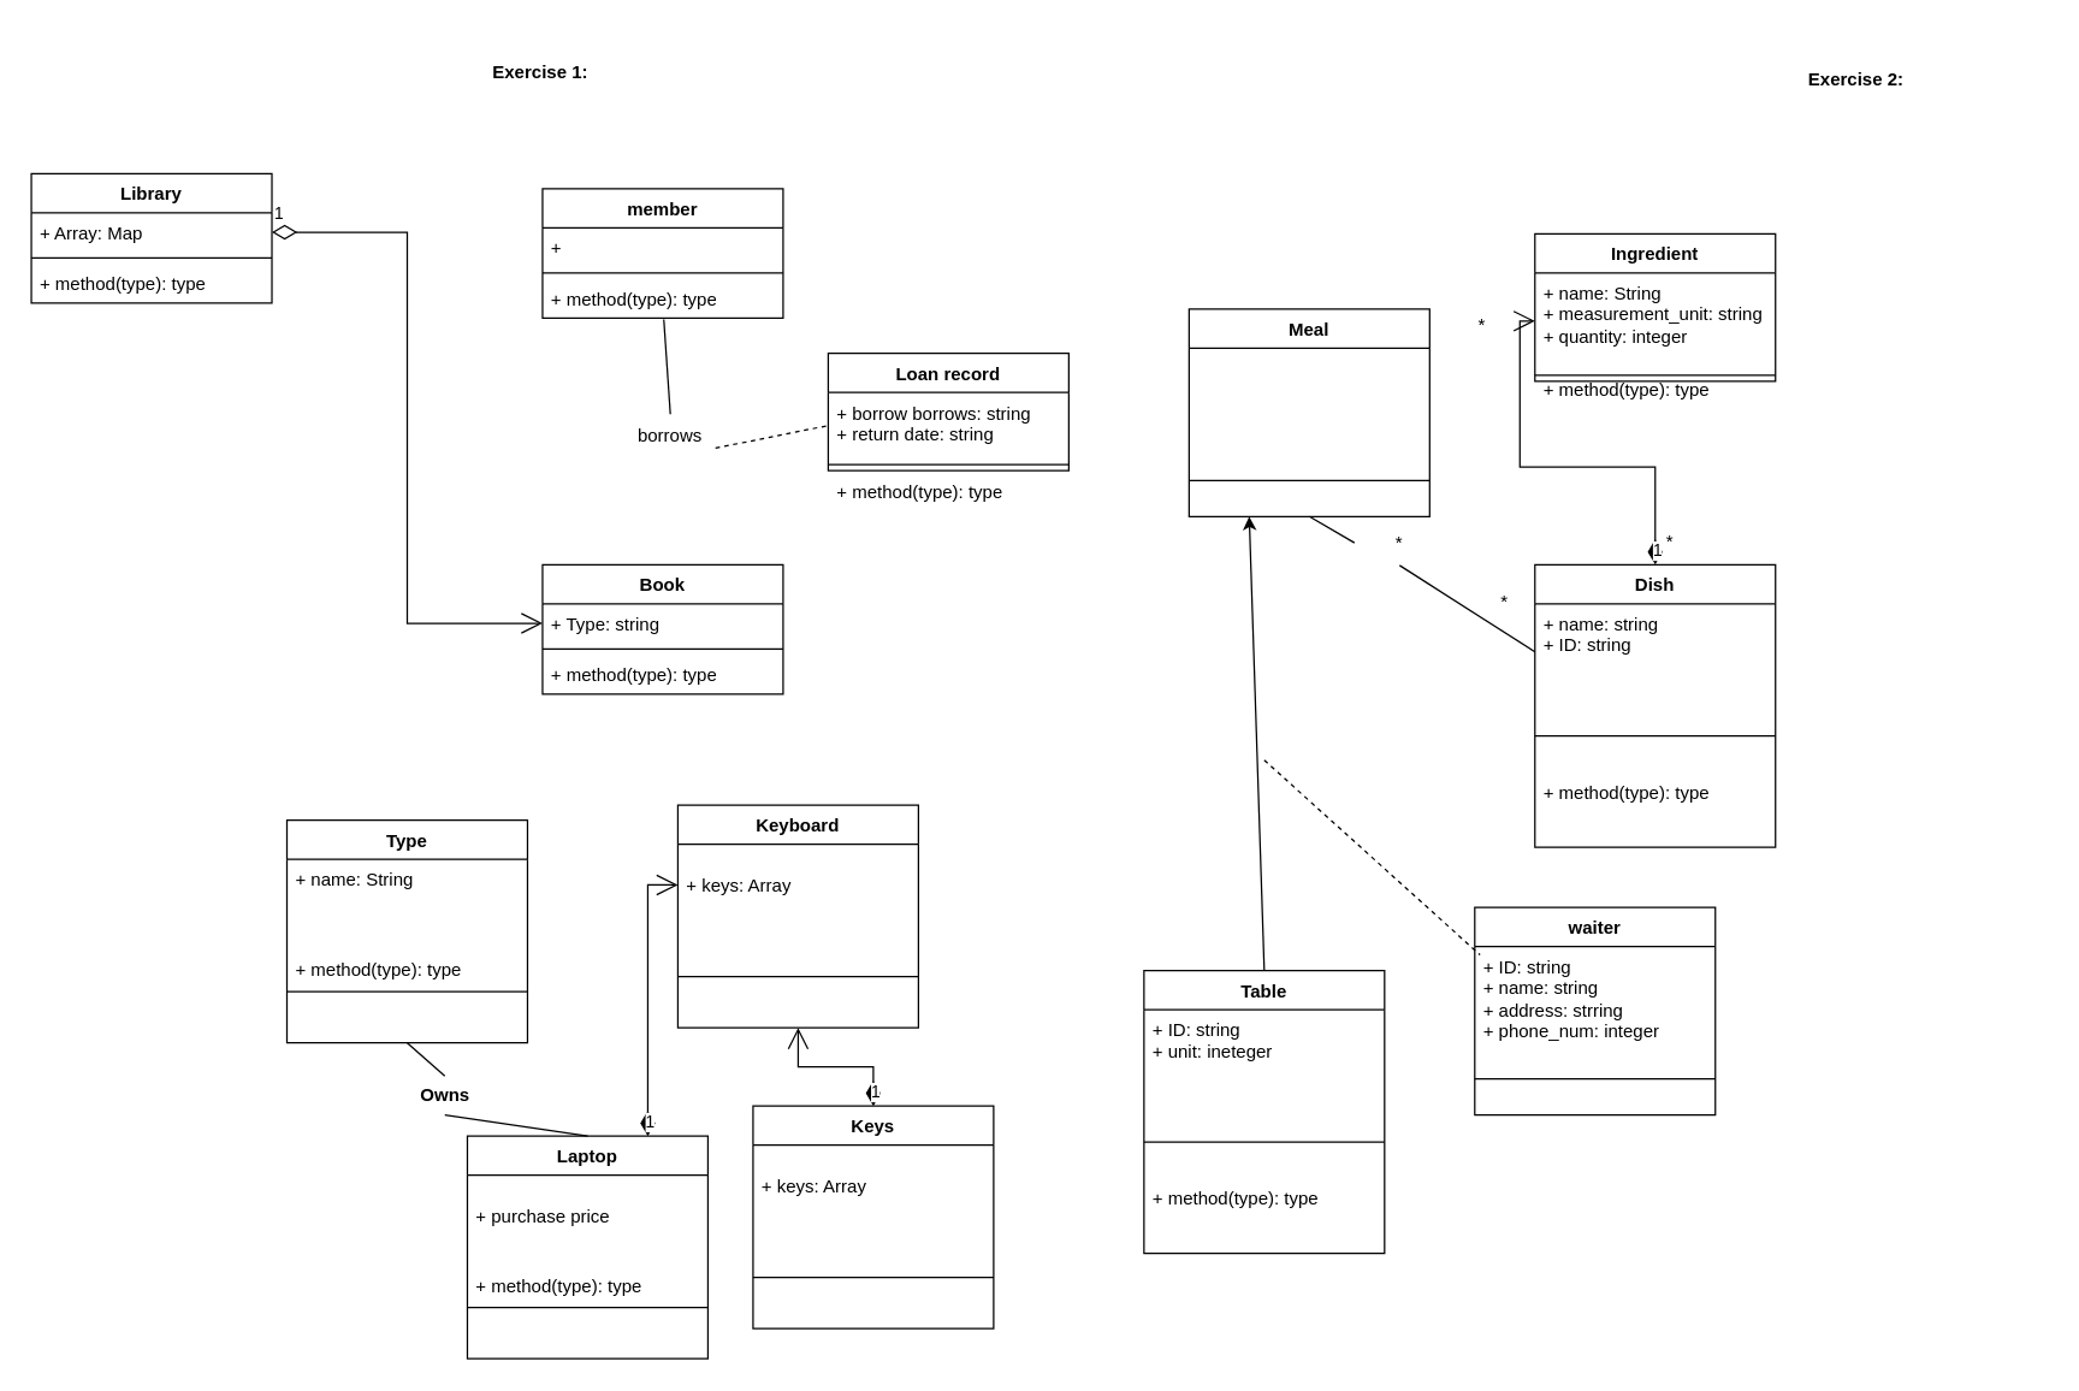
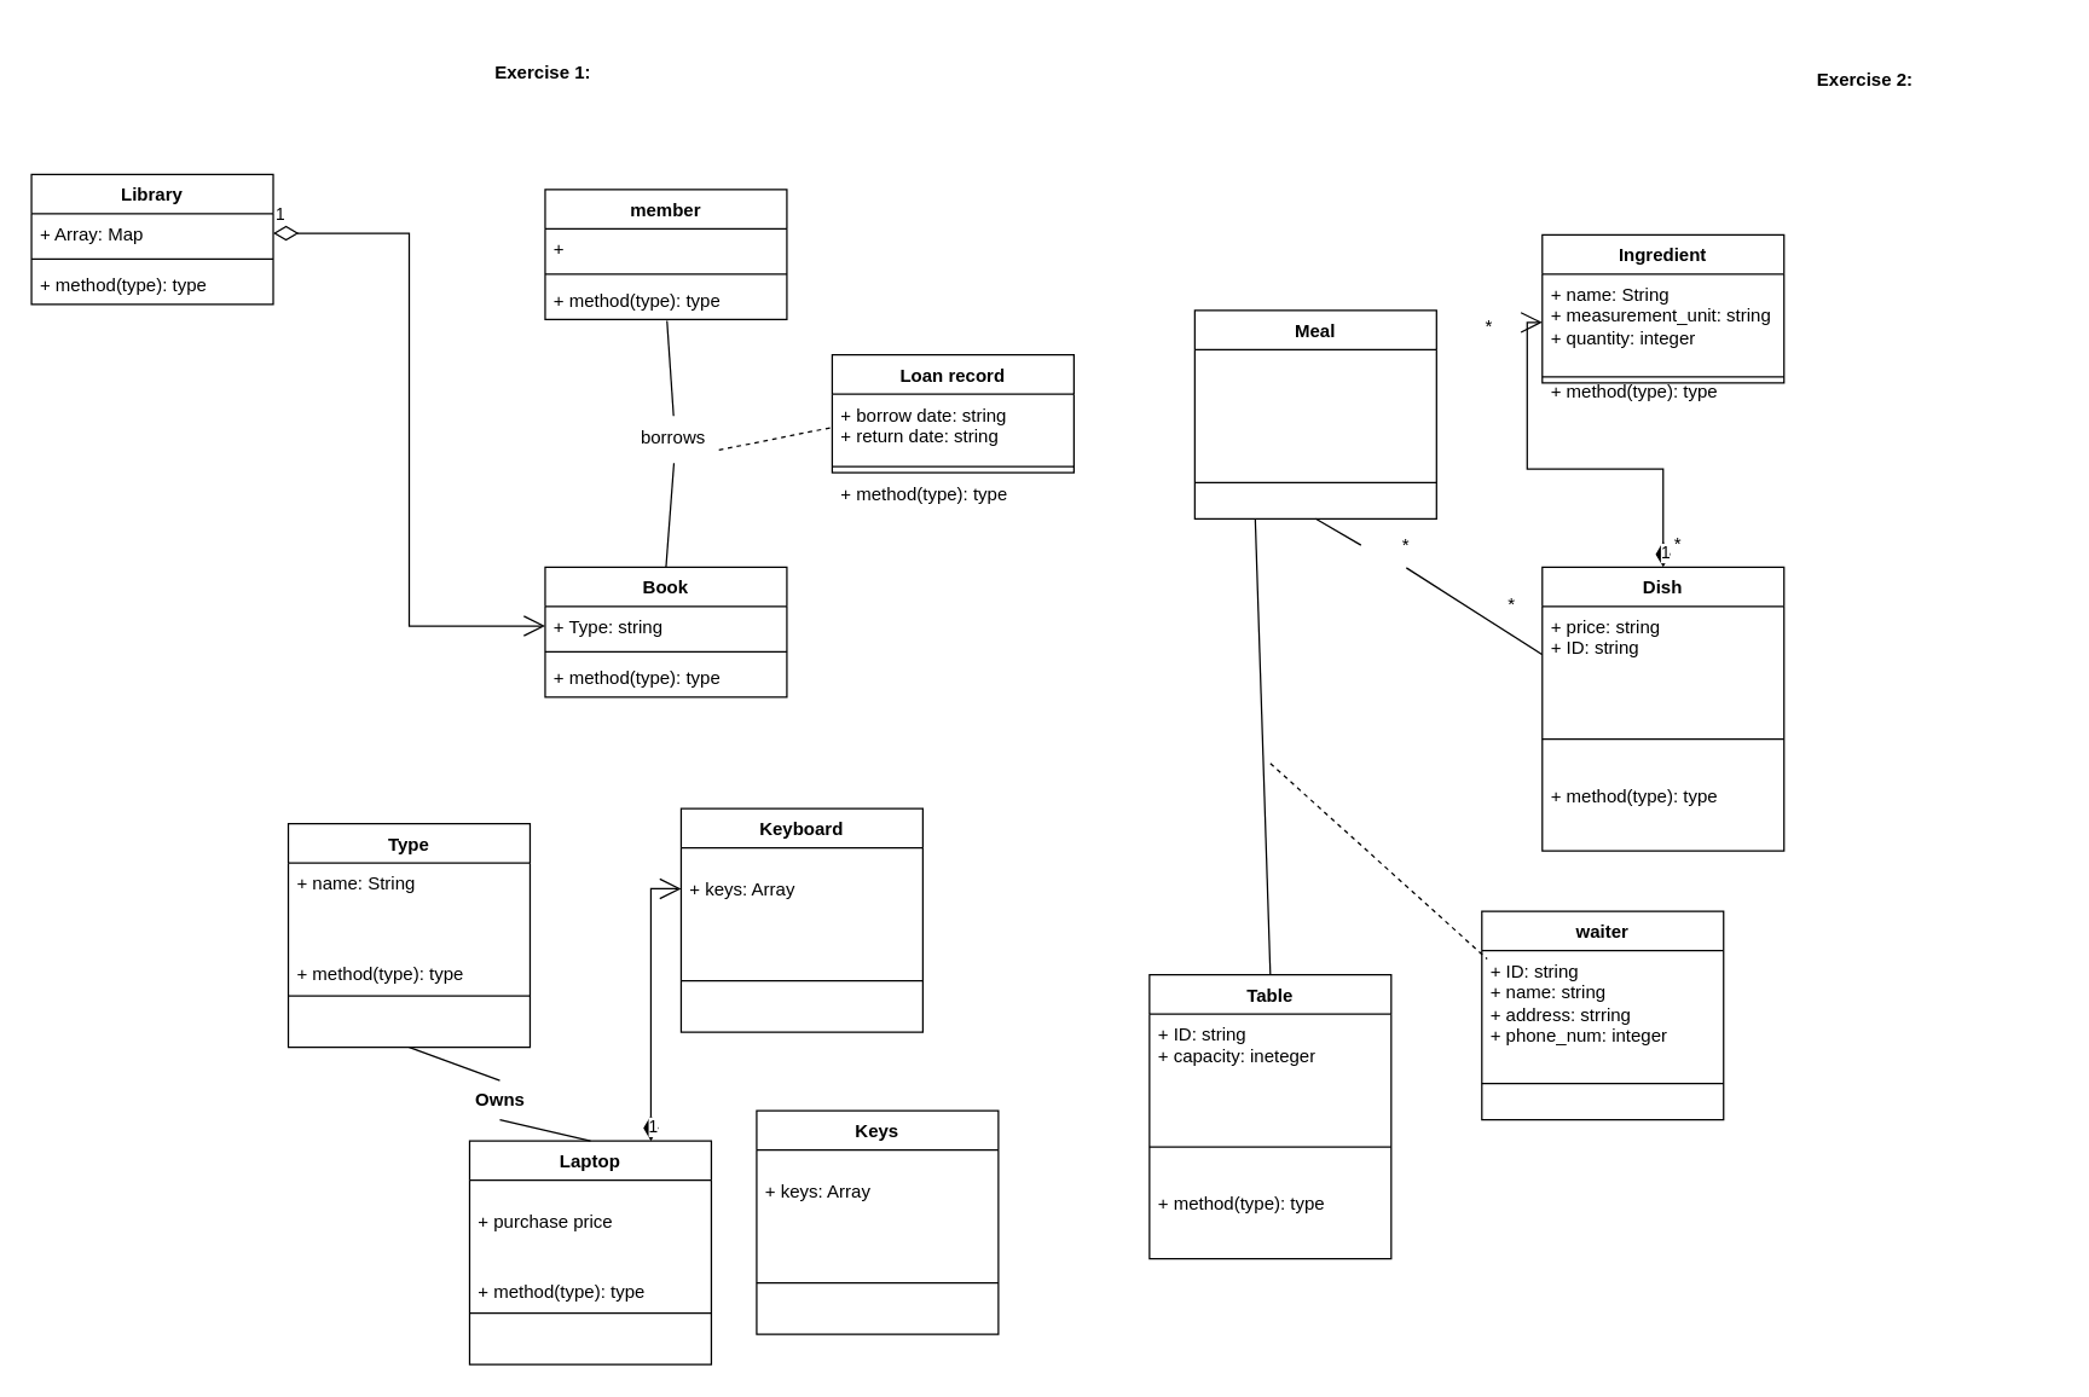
- <mxCell id="15" value="+ borrow borrows: string&amp;nbsp;&lt;div&gt;+ return date: string&amp;nbsp;&lt;/div&gt;" style="text;strokeColor=none;fillColor=none;align=left;verticalAlign=top;spacingLeft=4;spacingRight=4;overflow=hidden;rotatable=0;points=[[0,0.5],[1,0.5]];portConstraint=eastwest;whiteSpace=wrap;html=1;" vertex="1" parent="14"><mxGeometry y="26" width="160" height="44" as="geometry" /></mxCell>
+ <mxCell id="15" value="+ borrow date: string&amp;nbsp;&lt;div&gt;+ return date: string&amp;nbsp;&lt;/div&gt;" style="text;strokeColor=none;fillColor=none;align=left;verticalAlign=top;spacingLeft=4;spacingRight=4;overflow=hidden;rotatable=0;points=[[0,0.5],[1,0.5]];portConstraint=eastwest;whiteSpace=wrap;html=1;" vertex="1" parent="14"><mxGeometry y="26" width="160" height="44" as="geometry" /></mxCell>
+ <mxCell id="20" value="" style="endArrow=none;html=1;rounded=0;entryX=0.504;entryY=1.038;entryDx=0;entryDy=0;entryPerimeter=0;exitX=0.5;exitY=0;exitDx=0;exitDy=0;" edge="1" parent="1" source="6" target="21"><mxGeometry width="50" height="50" relative="1" as="geometry"><mxPoint x="440" y="375" as="sourcePoint" /><mxPoint x="441" y="212" as="targetPoint" /></mxGeometry></mxCell>
- <mxCell id="63" value="" style="endArrow=classic;html=1;rounded=0;exitX=0.5;exitY=0;exitDx=0;exitDy=0;entryX=0.25;entryY=1;entryDx=0;entryDy=0;" edge="1" parent="1" source="55" target="59"><mxGeometry width="50" height="50" relative="1" as="geometry"><mxPoint x="880" y="353" as="sourcePoint" /><mxPoint x="1030" y="443" as="targetPoint" /></mxGeometry></mxCell>
+ <mxCell id="63" value="" style="endArrow=none;html=1;rounded=0;exitX=0.5;exitY=0;exitDx=0;exitDy=0;entryX=0.25;entryY=1;entryDx=0;entryDy=0;" edge="1" parent="1" source="55" target="59"><mxGeometry width="50" height="50" relative="1" as="geometry"><mxPoint x="880" y="353" as="sourcePoint" /><mxPoint x="1030" y="443" as="targetPoint" /></mxGeometry></mxCell>
- <mxCell id="49" value="&lt;div&gt;&lt;div&gt;+ name: string&lt;/div&gt;&lt;/div&gt;&lt;div&gt;+ ID: string&amp;nbsp;&lt;/div&gt;" style="text;strokeColor=none;fillColor=none;align=left;verticalAlign=top;spacingLeft=4;spacingRight=4;overflow=hidden;rotatable=0;points=[[0,0.5],[1,0.5]];portConstraint=eastwest;whiteSpace=wrap;html=1;" vertex="1" parent="48"><mxGeometry y="26" width="160" height="64" as="geometry" /></mxCell>
+ <mxCell id="49" value="&lt;div&gt;&lt;div&gt;+ price: string&lt;/div&gt;&lt;/div&gt;&lt;div&gt;+ ID: string&amp;nbsp;&lt;/div&gt;" style="text;strokeColor=none;fillColor=none;align=left;verticalAlign=top;spacingLeft=4;spacingRight=4;overflow=hidden;rotatable=0;points=[[0,0.5],[1,0.5]];portConstraint=eastwest;whiteSpace=wrap;html=1;" vertex="1" parent="48"><mxGeometry y="26" width="160" height="64" as="geometry" /></mxCell>
- <mxCell id="56" value="&lt;div&gt;&lt;div&gt;&lt;span style=&quot;background-color: transparent; color: light-dark(rgb(0, 0, 0), rgb(255, 255, 255));&quot;&gt;+ ID: string&lt;/span&gt;&lt;/div&gt;&lt;div&gt;&lt;span style=&quot;background-color: transparent; color: light-dark(rgb(0, 0, 0), rgb(255, 255, 255));&quot;&gt;+ unit: ineteger&lt;/span&gt;&lt;/div&gt;&lt;/div&gt;" style="text;strokeColor=none;fillColor=none;align=left;verticalAlign=top;spacingLeft=4;spacingRight=4;overflow=hidden;rotatable=0;points=[[0,0.5],[1,0.5]];portConstraint=eastwest;whiteSpace=wrap;html=1;" vertex="1" parent="55"><mxGeometry y="26" width="160" height="64" as="geometry" /></mxCell>
+ <mxCell id="56" value="&lt;div&gt;&lt;div&gt;&lt;span style=&quot;background-color: transparent; color: light-dark(rgb(0, 0, 0), rgb(255, 255, 255));&quot;&gt;+ ID: string&lt;/span&gt;&lt;/div&gt;&lt;div&gt;&lt;span style=&quot;background-color: transparent; color: light-dark(rgb(0, 0, 0), rgb(255, 255, 255));&quot;&gt;+ capacity: ineteger&lt;/span&gt;&lt;/div&gt;&lt;/div&gt;" style="text;strokeColor=none;fillColor=none;align=left;verticalAlign=top;spacingLeft=4;spacingRight=4;overflow=hidden;rotatable=0;points=[[0,0.5],[1,0.5]];portConstraint=eastwest;whiteSpace=wrap;html=1;" vertex="1" parent="55"><mxGeometry y="26" width="160" height="64" as="geometry" /></mxCell>
- <mxCell id="46" value="1" style="endArrow=open;html=1;endSize=12;startArrow=diamondThin;startSize=14;startFill=1;edgeStyle=orthogonalEdgeStyle;align=left;verticalAlign=bottom;rounded=0;entryX=0.5;entryY=1;entryDx=0;entryDy=0;exitX=0.5;exitY=0;exitDx=0;exitDy=0;" edge="1" parent="1" source="43" target="34"><mxGeometry x="-1" y="3" relative="1" as="geometry"><mxPoint x="500" y="852" as="sourcePoint" /><mxPoint x="520" y="685" as="targetPoint" /></mxGeometry></mxCell>
- <mxCell id="33" value="Owns" style="text;align=center;fontStyle=1;verticalAlign=middle;spacingLeft=3;spacingRight=3;strokeColor=none;rotatable=0;points=[[0,0.5],[1,0.5]];portConstraint=eastwest;html=1;" vertex="1" parent="1"><mxGeometry x="255" y="715" width="80" height="26" as="geometry" /></mxCell>
+ <mxCell id="33" value="Owns" style="text;align=center;fontStyle=1;verticalAlign=middle;spacingLeft=3;spacingRight=3;strokeColor=none;rotatable=0;points=[[0,0.5],[1,0.5]];portConstraint=eastwest;html=1;" vertex="1" parent="1"><mxGeometry x="290" y="715" width="80" height="26" as="geometry" /></mxCell>
